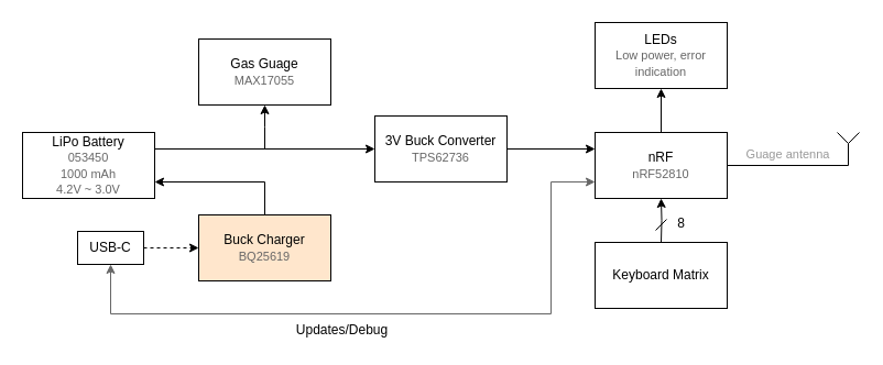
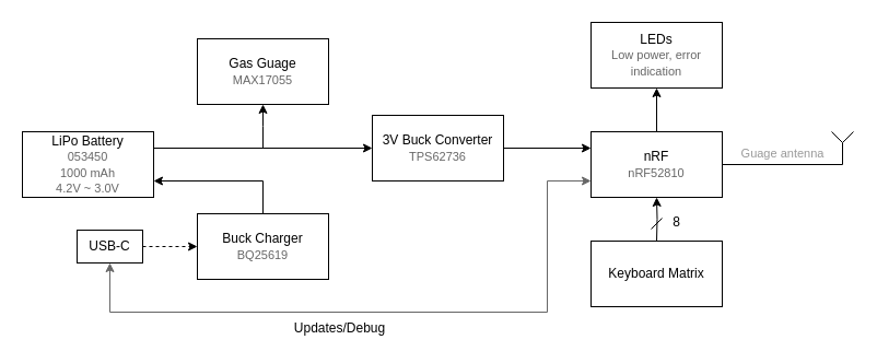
- <mxCell id="25" value="Buck Charger&lt;br&gt;&lt;font style=&quot;font-size: 11px&quot; color=&quot;#666666&quot;&gt;BQ25619&lt;/font&gt;" style="rounded=0;whiteSpace=wrap;html=1;labelBackgroundColor=none;fillColor=#ffe6cc;fontColor=#000000;" vertex="1" parent="1"><mxGeometry x="180" y="195" width="120" height="60" as="geometry" /></mxCell>
+ <mxCell id="25" value="Buck Charger&lt;br&gt;&lt;font style=&quot;font-size: 11px&quot; color=&quot;#666666&quot;&gt;BQ25619&lt;/font&gt;" style="rounded=0;whiteSpace=wrap;html=1;labelBackgroundColor=none;fillColor=#ffffff;fontColor=#000000;" vertex="1" parent="1"><mxGeometry x="180" y="195" width="120" height="60" as="geometry" /></mxCell>
